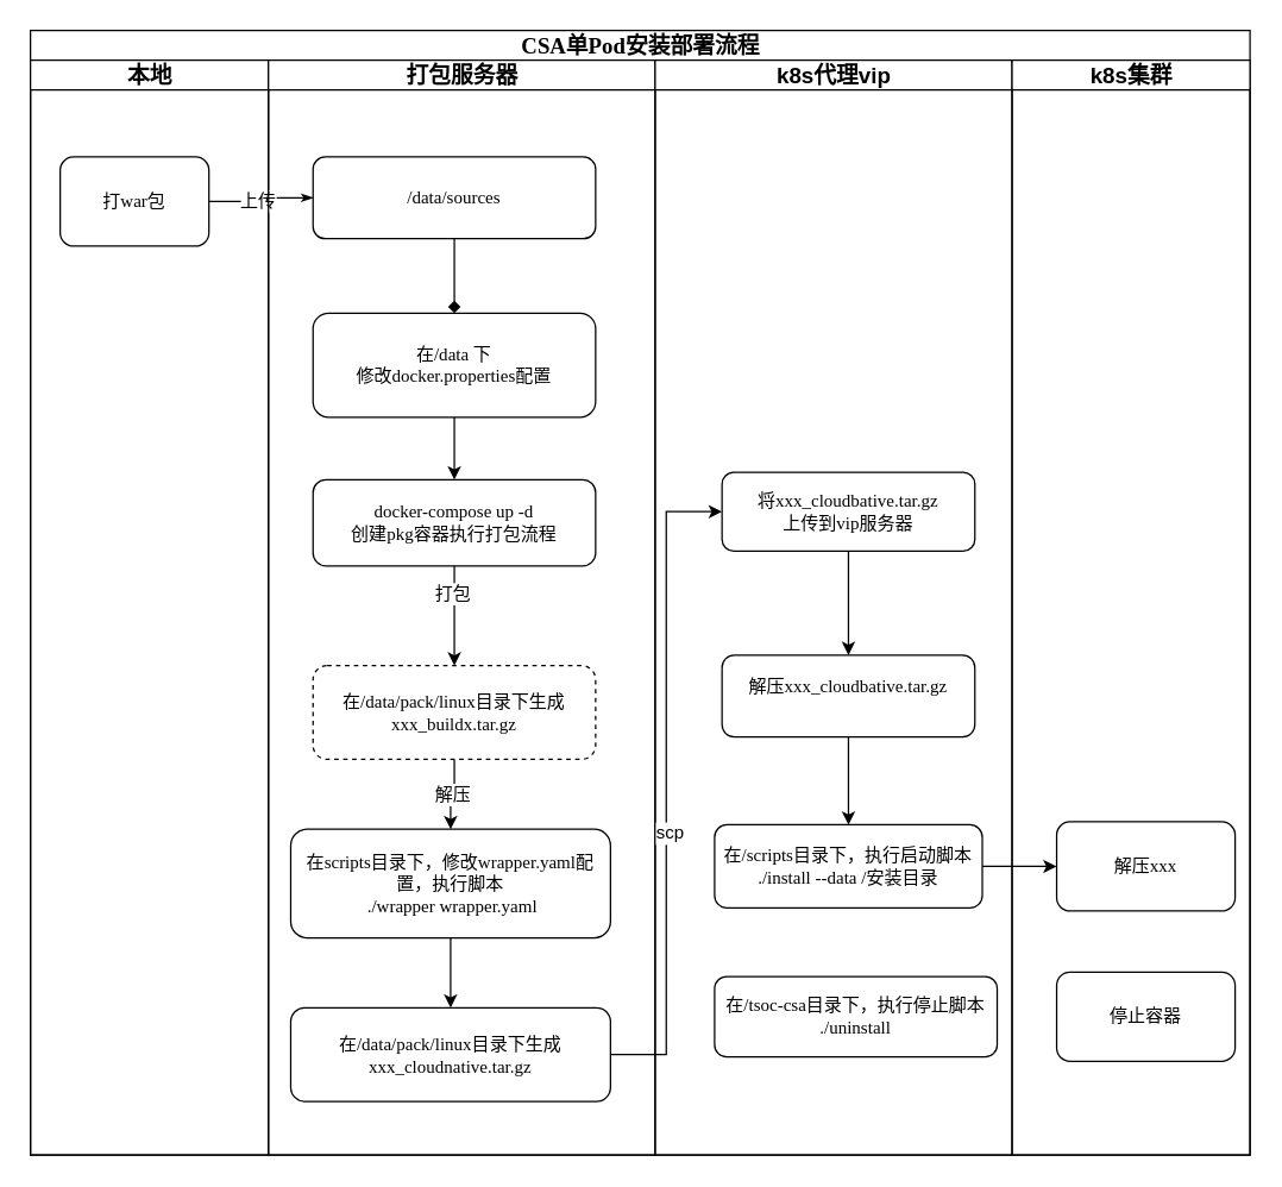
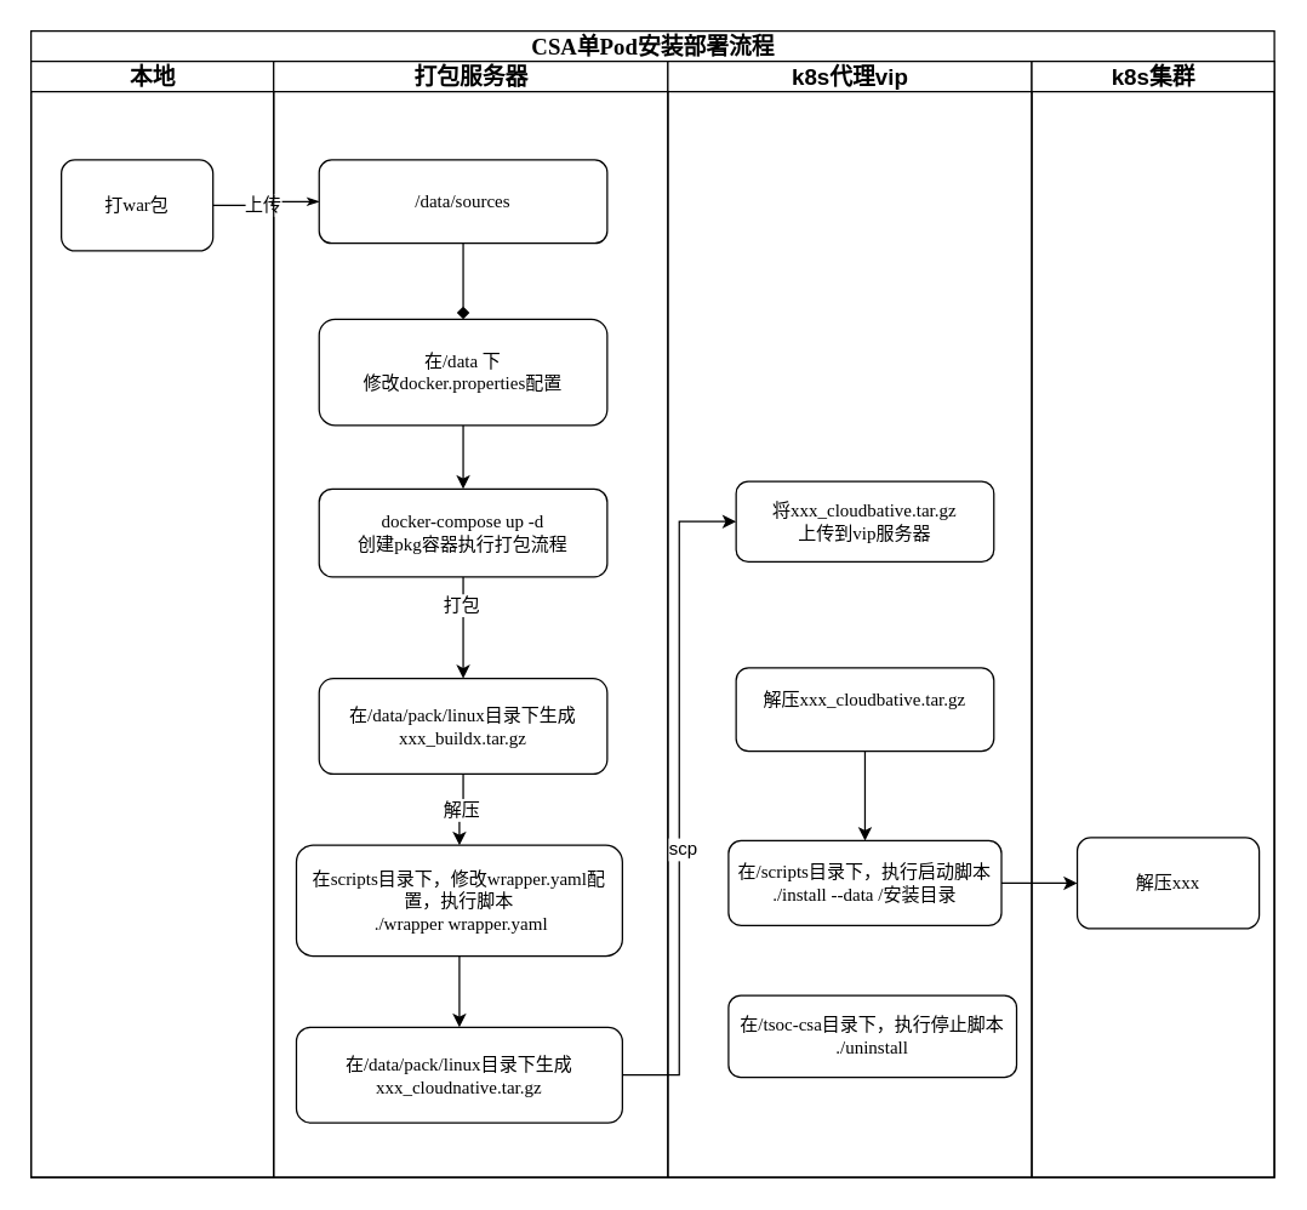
- <mxCell id="23" value="" style="edgeStyle=orthogonalEdgeStyle;rounded=0;orthogonalLoop=1;jettySize=auto;html=1;fontSize=12;" edge="1" parent="21" source="24" target="26"><mxGeometry relative="1" as="geometry" /></mxCell>
- <mxCell id="17" value="在/data/pack/linux目录下生成xxx_buildx.tar.gz" style="rounded=1;whiteSpace=wrap;html=1;shadow=0;labelBackgroundColor=none;strokeWidth=1;fontFamily=Verdana;fontSize=12;align=center;dashed=1;" vertex="1" parent="8"><mxGeometry x="30" y="407" width="190" height="63" as="geometry" /></mxCell>
+ <mxCell id="17" value="在/data/pack/linux目录下生成xxx_buildx.tar.gz" style="rounded=1;whiteSpace=wrap;html=1;shadow=0;labelBackgroundColor=none;strokeWidth=1;fontFamily=Verdana;fontSize=12;align=center;" vertex="1" parent="8"><mxGeometry x="30" y="407" width="190" height="63" as="geometry" /></mxCell>
- <mxCell id="36" value="停止容器" style="whiteSpace=wrap;html=1;fontSize=12;fontFamily=Verdana;rounded=1;shadow=0;labelBackgroundColor=none;strokeWidth=1;" vertex="1" parent="32"><mxGeometry x="30" y="613" width="120" height="60" as="geometry" /></mxCell>
